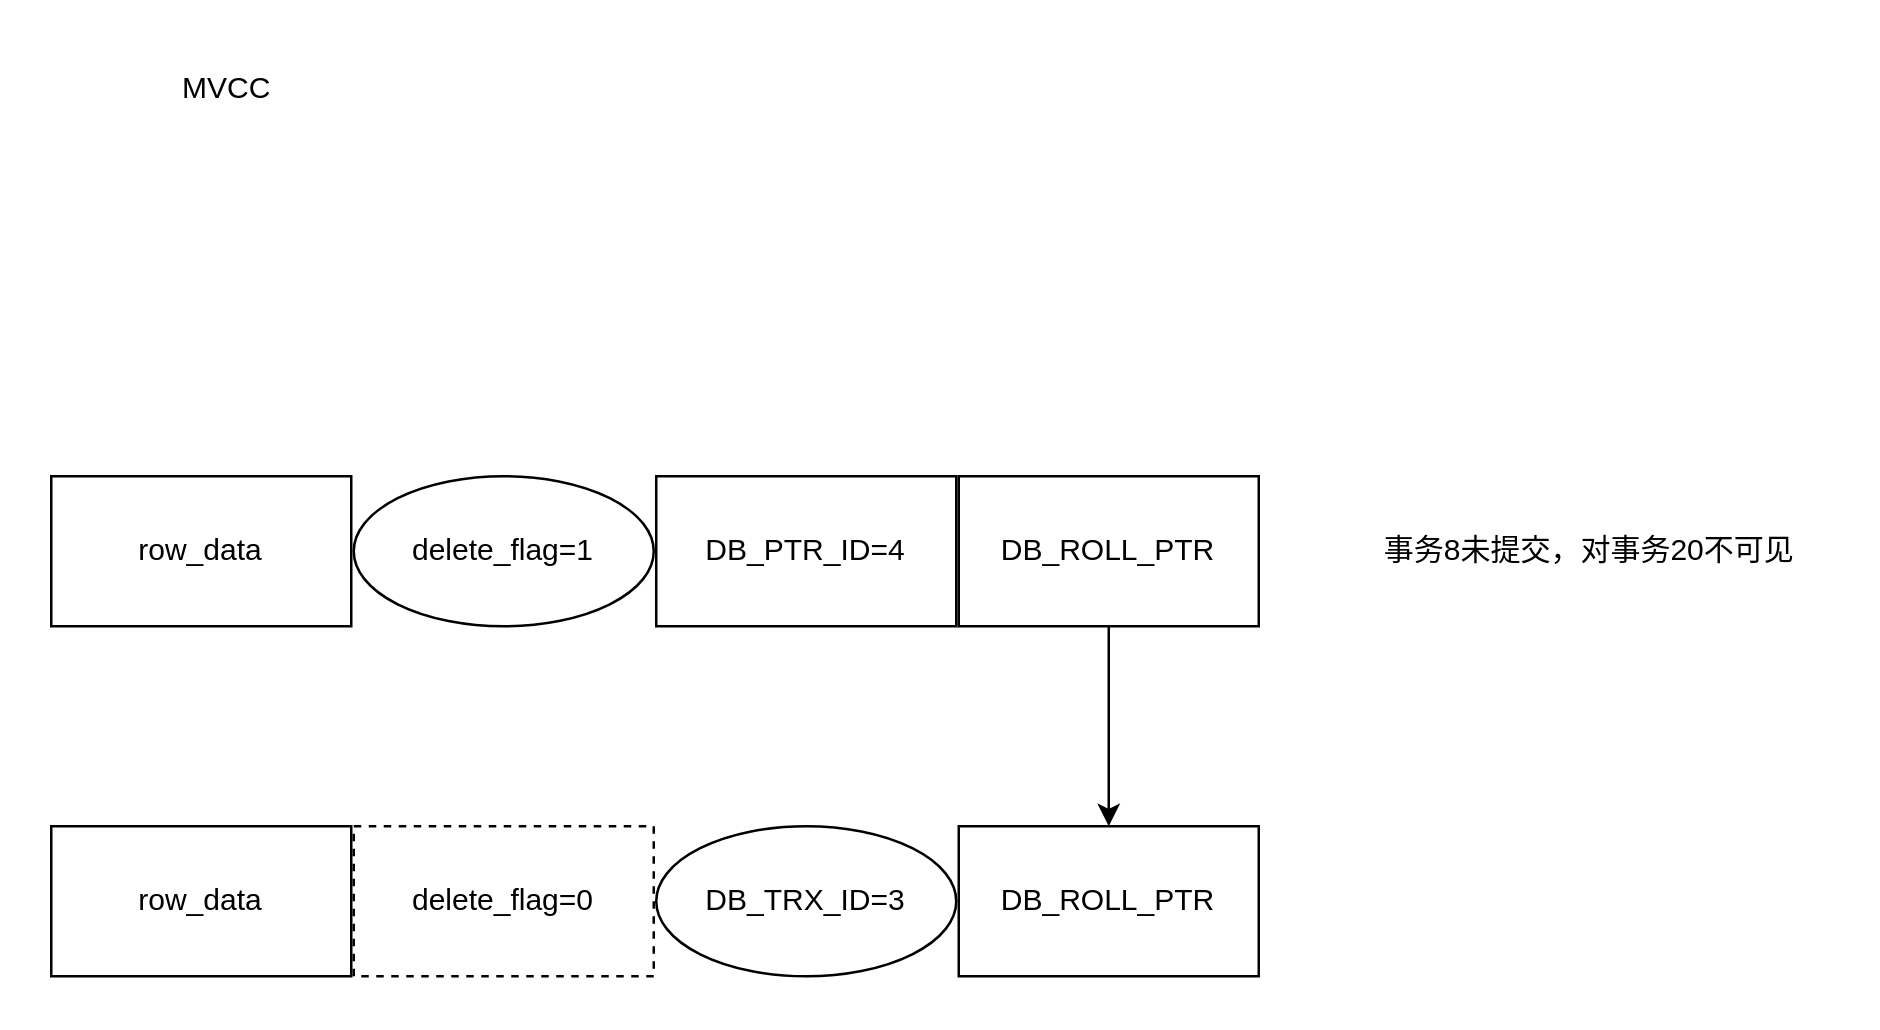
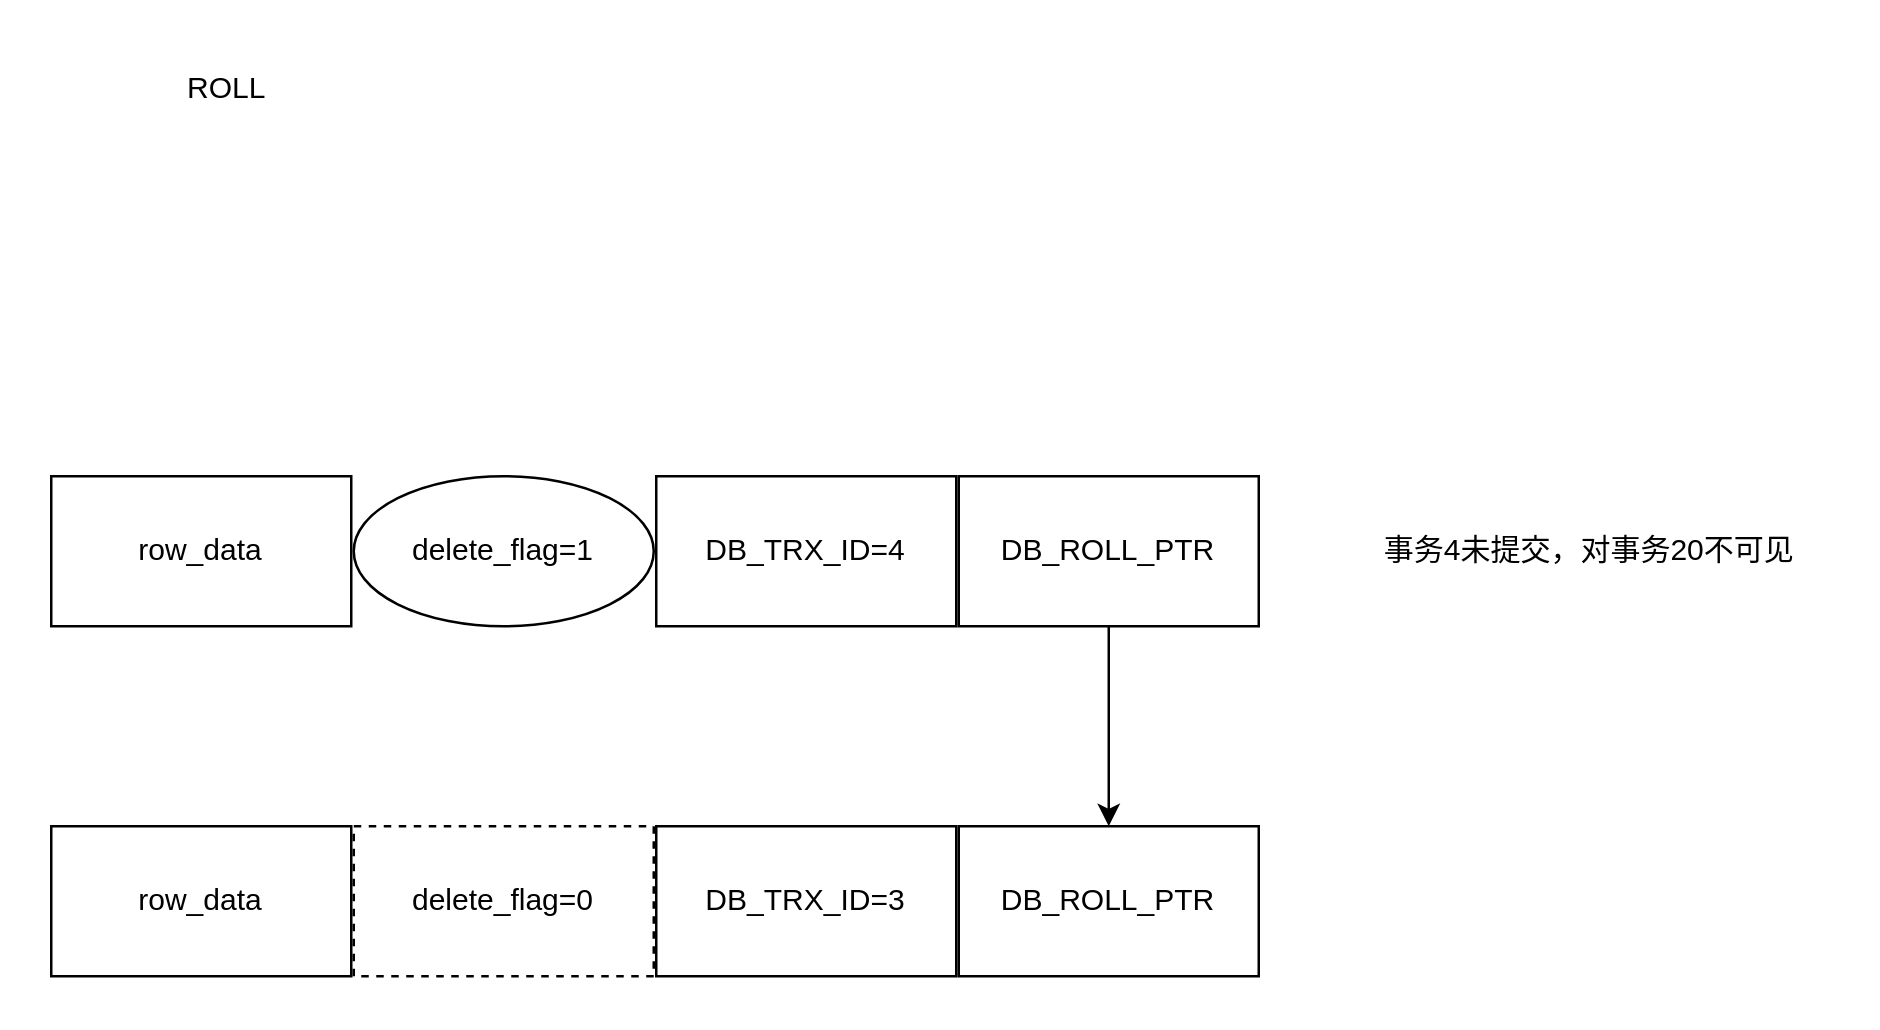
- <mxCell id="11" value="MVCC" style="text;html=1;align=center;verticalAlign=middle;resizable=0;points=[];autosize=1;strokeColor=none;fillColor=none;" vertex="1" parent="1"><mxGeometry x="60" y="20" width="60" height="30" as="geometry" /></mxCell>
+ <mxCell id="11" value="ROLL" style="text;html=1;align=center;verticalAlign=middle;resizable=0;points=[];autosize=1;strokeColor=none;fillColor=none;" vertex="1" parent="1"><mxGeometry x="60" y="20" width="60" height="30" as="geometry" /></mxCell>
- <mxCell id="4" value="DB_PTR_ID=4" style="rounded=0;whiteSpace=wrap;html=1;" vertex="1" parent="1"><mxGeometry x="262" y="190" width="120" height="60" as="geometry" /></mxCell>
+ <mxCell id="4" value="DB_TRX_ID=4" style="rounded=0;whiteSpace=wrap;html=1;" vertex="1" parent="1"><mxGeometry x="262" y="190" width="120" height="60" as="geometry" /></mxCell>
- <mxCell id="12" value="事务8未提交，对事务20不可见" style="text;html=1;align=center;verticalAlign=middle;resizable=0;points=[];autosize=1;strokeColor=none;fillColor=none;" vertex="1" parent="1"><mxGeometry x="540" y="205" width="190" height="30" as="geometry" /></mxCell>
+ <mxCell id="12" value="事务4未提交，对事务20不可见" style="text;html=1;align=center;verticalAlign=middle;resizable=0;points=[];autosize=1;strokeColor=none;fillColor=none;" vertex="1" parent="1"><mxGeometry x="540" y="205" width="190" height="30" as="geometry" /></mxCell>
- <mxCell id="9" value="DB_TRX_ID=3" style="ellipse;whiteSpace=wrap;html=1;" vertex="1" parent="1"><mxGeometry x="262" y="330" width="120" height="60" as="geometry" /></mxCell>
+ <mxCell id="9" value="DB_TRX_ID=3" style="rounded=0;whiteSpace=wrap;html=1;" vertex="1" parent="1"><mxGeometry x="262" y="330" width="120" height="60" as="geometry" /></mxCell>
